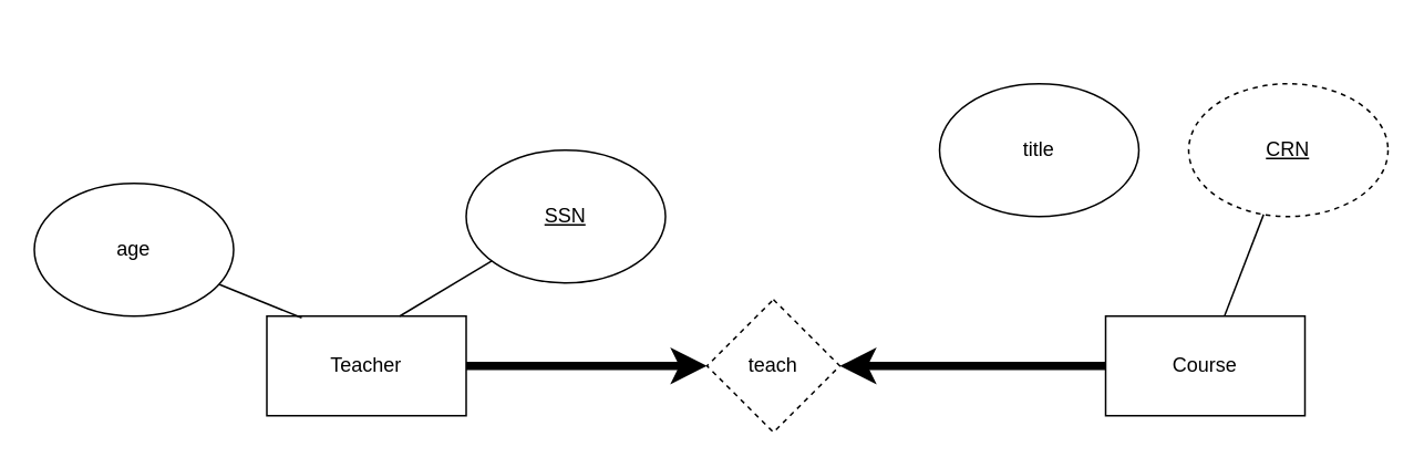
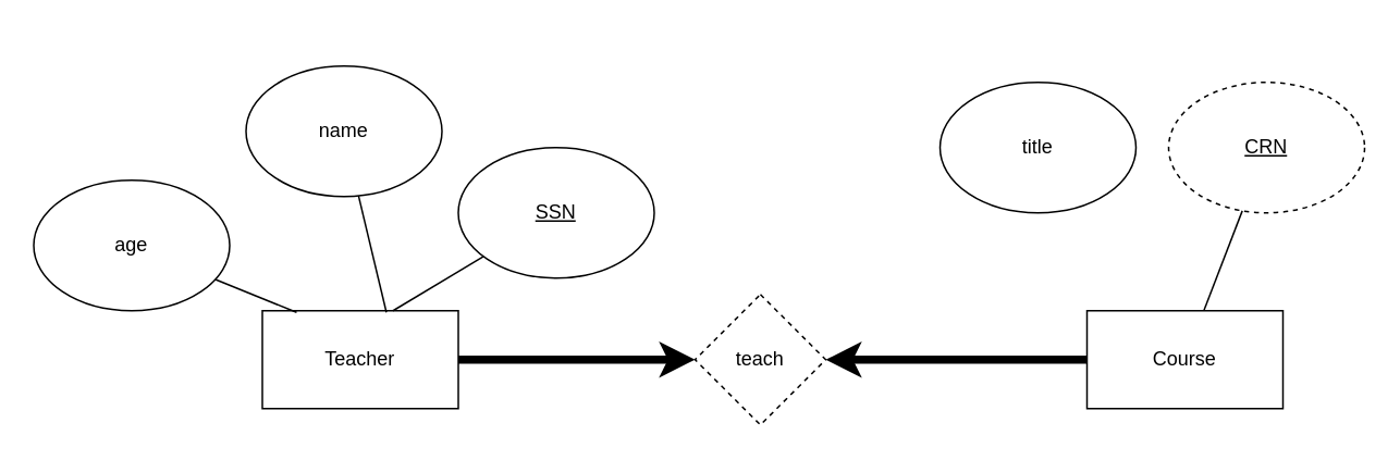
+ <mxCell id="7" value="name" style="ellipse;whiteSpace=wrap;html=1;" vertex="1" parent="3"><mxGeometry x="130" y="20" width="120" height="80" as="geometry" /></mxCell>
- <mxCell id="14" value="&lt;div&gt;title&lt;/div&gt;" style="ellipse;whiteSpace=wrap;html=1;" vertex="1" parent="1"><mxGeometry x="565" y="50" width="120" height="80" as="geometry" /></mxCell>
+ <mxCell id="14" value="&lt;div&gt;title&lt;/div&gt;" style="ellipse;whiteSpace=wrap;html=1;" vertex="1" parent="1"><mxGeometry x="575" y="50" width="120" height="80" as="geometry" /></mxCell>
+ <mxCell id="9" value="" style="endArrow=none;html=1;rounded=0;exitX=0.633;exitY=0.017;exitDx=0;exitDy=0;exitPerimeter=0;" edge="1" parent="3" source="4" target="7"><mxGeometry width="50" height="50" relative="1" as="geometry"><mxPoint x="200" y="150" as="sourcePoint" /><mxPoint x="250" y="100" as="targetPoint" /></mxGeometry></mxCell>
